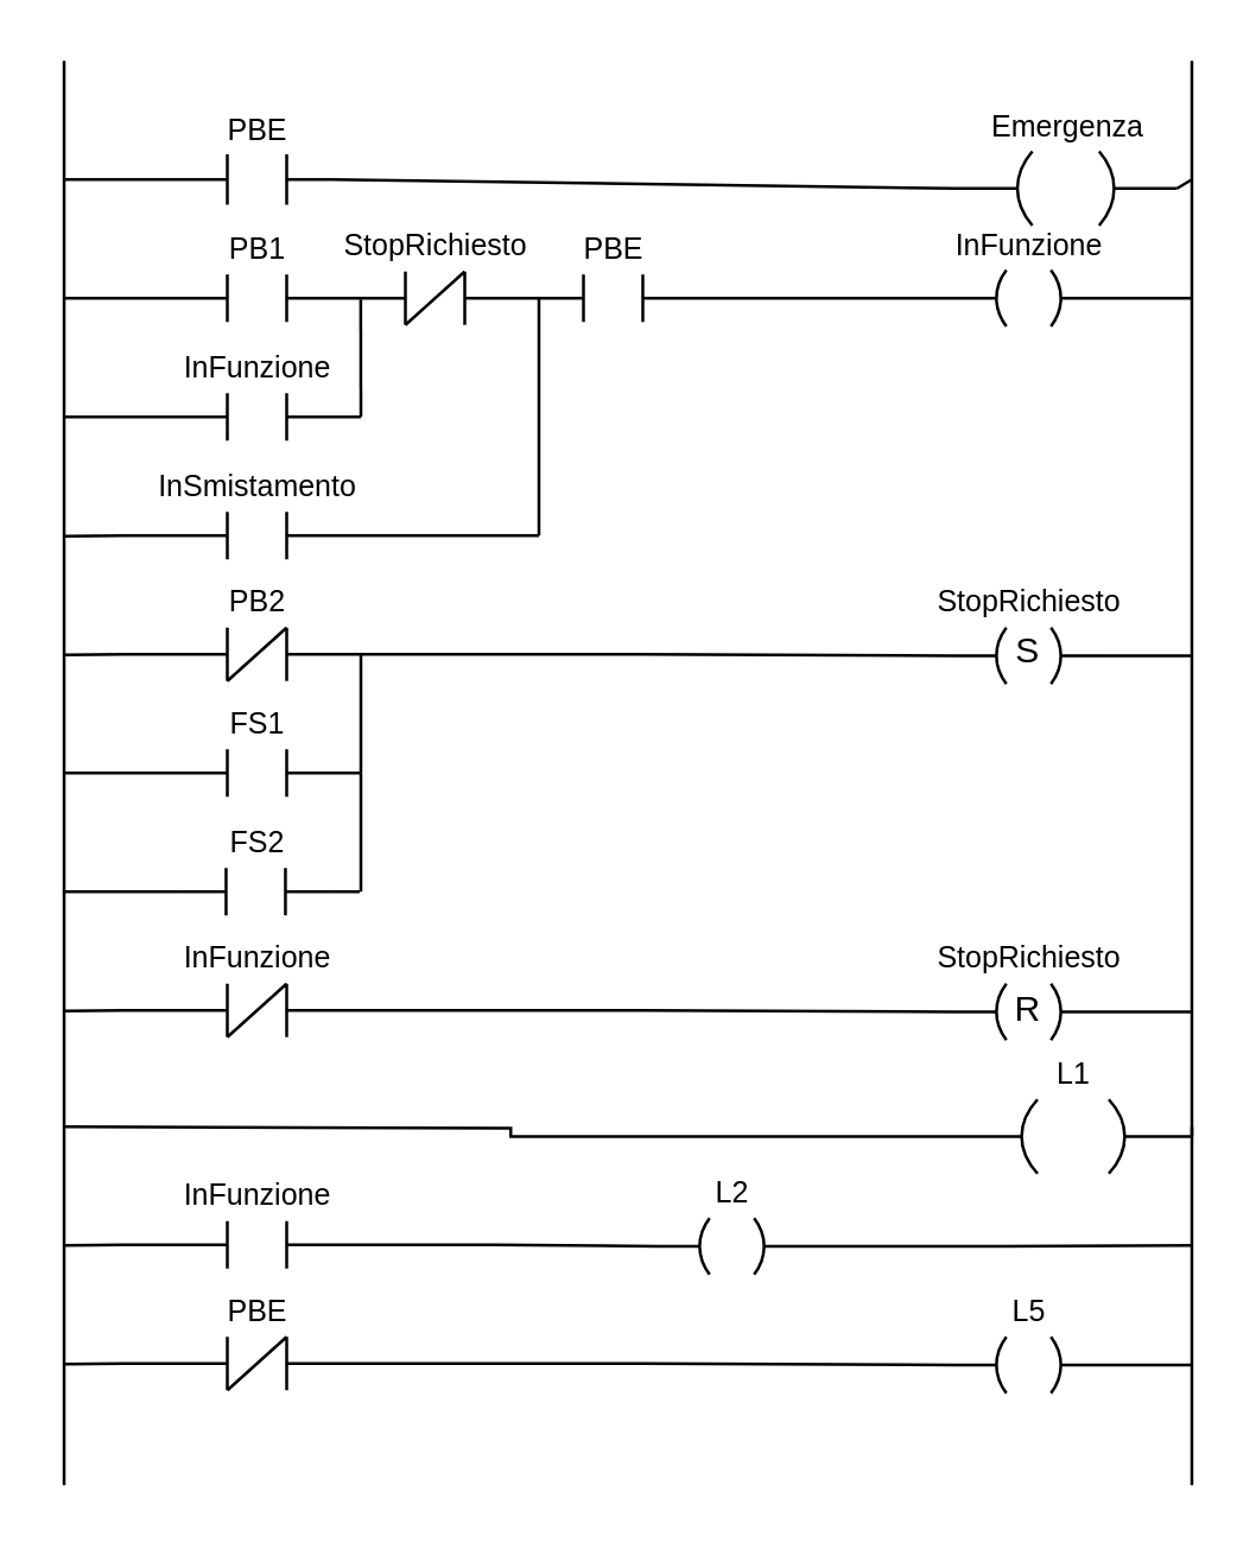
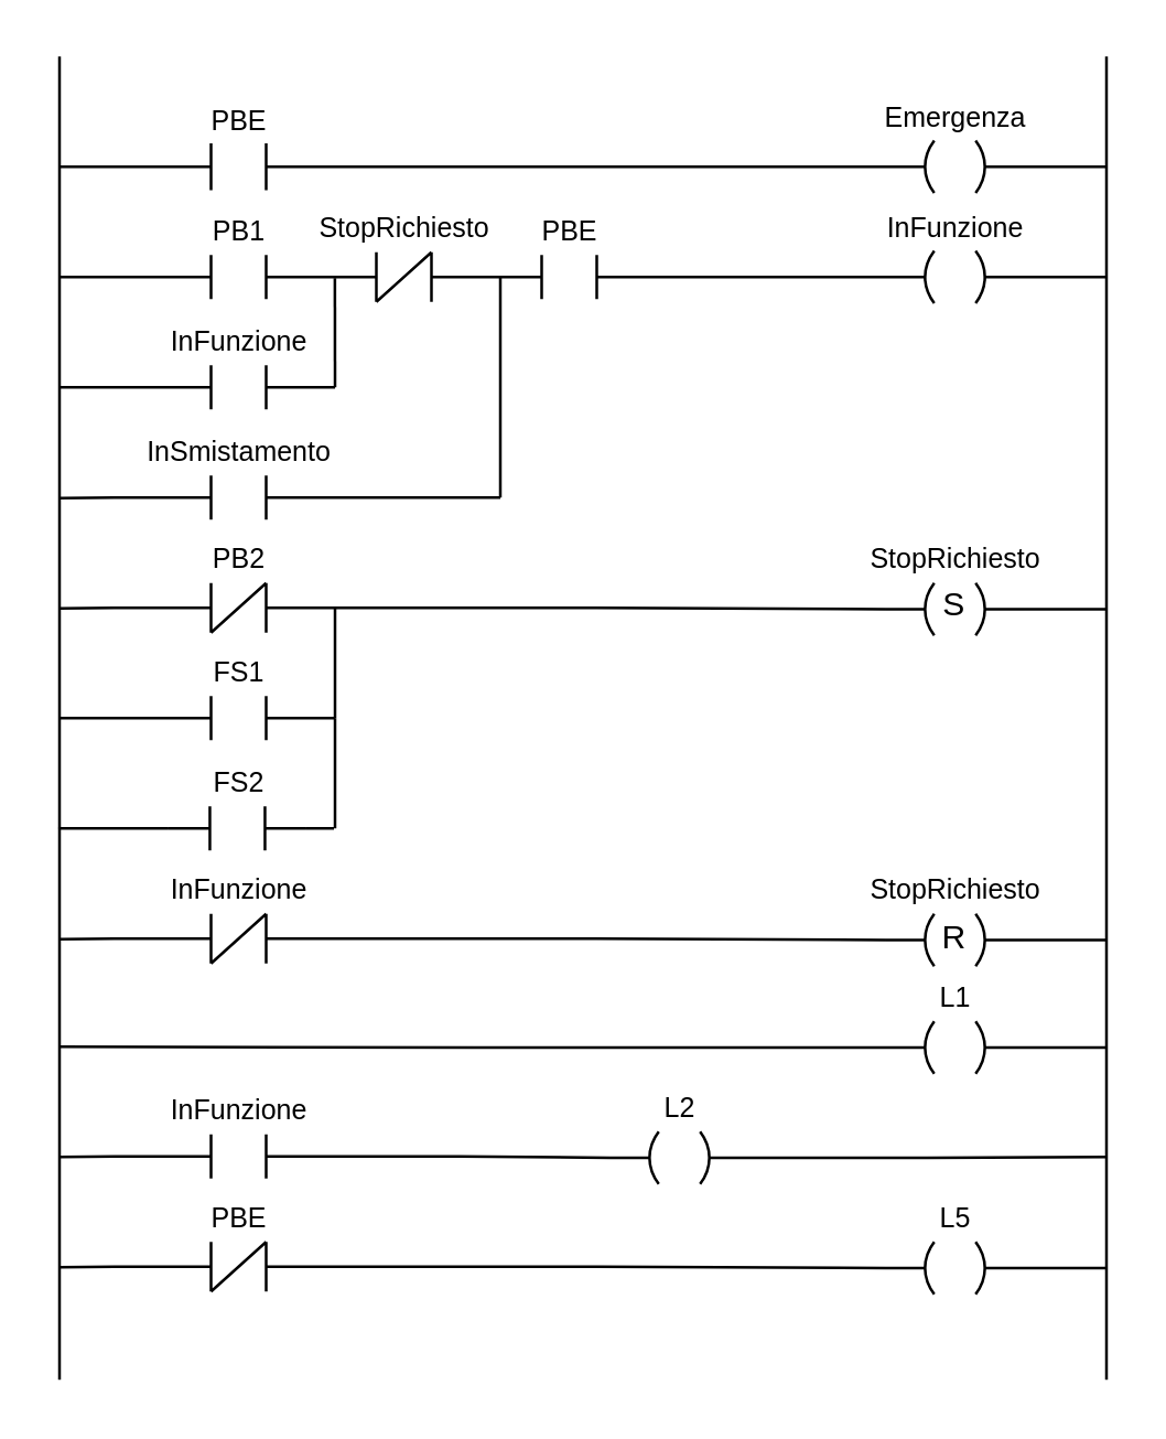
- <mxCell id="6" value="Emergenza" style="pointerEvents=1;verticalLabelPosition=top;shadow=0;dashed=0;align=center;html=1;verticalAlign=bottom;shape=mxgraph.electrical.plc_ladder.output_1;labelPosition=center;fontSize=10;" vertex="1" parent="1"><mxGeometry x="321" y="50.5" width="75" height="25" as="geometry" /></mxCell>
+ <mxCell id="6" value="Emergenza" style="pointerEvents=1;verticalLabelPosition=top;shadow=0;dashed=0;align=center;html=1;verticalAlign=bottom;shape=mxgraph.electrical.plc_ladder.output_1;labelPosition=center;fontSize=10;" vertex="1" parent="1"><mxGeometry x="321" y="50.5" width="50" height="19" as="geometry" /></mxCell>
- <mxCell id="5" value="L1" style="pointerEvents=1;verticalLabelPosition=top;shadow=0;dashed=0;align=center;html=1;verticalAlign=bottom;shape=mxgraph.electrical.plc_ladder.output_1;labelPosition=center;fontSize=10;" vertex="1" parent="1"><mxGeometry x="321" y="370" width="80" height="25" as="geometry" /></mxCell>
+ <mxCell id="5" value="L1" style="pointerEvents=1;verticalLabelPosition=top;shadow=0;dashed=0;align=center;html=1;verticalAlign=bottom;shape=mxgraph.electrical.plc_ladder.output_1;labelPosition=center;fontSize=10;" vertex="1" parent="1"><mxGeometry x="321" y="370" width="50" height="19" as="geometry" /></mxCell>
